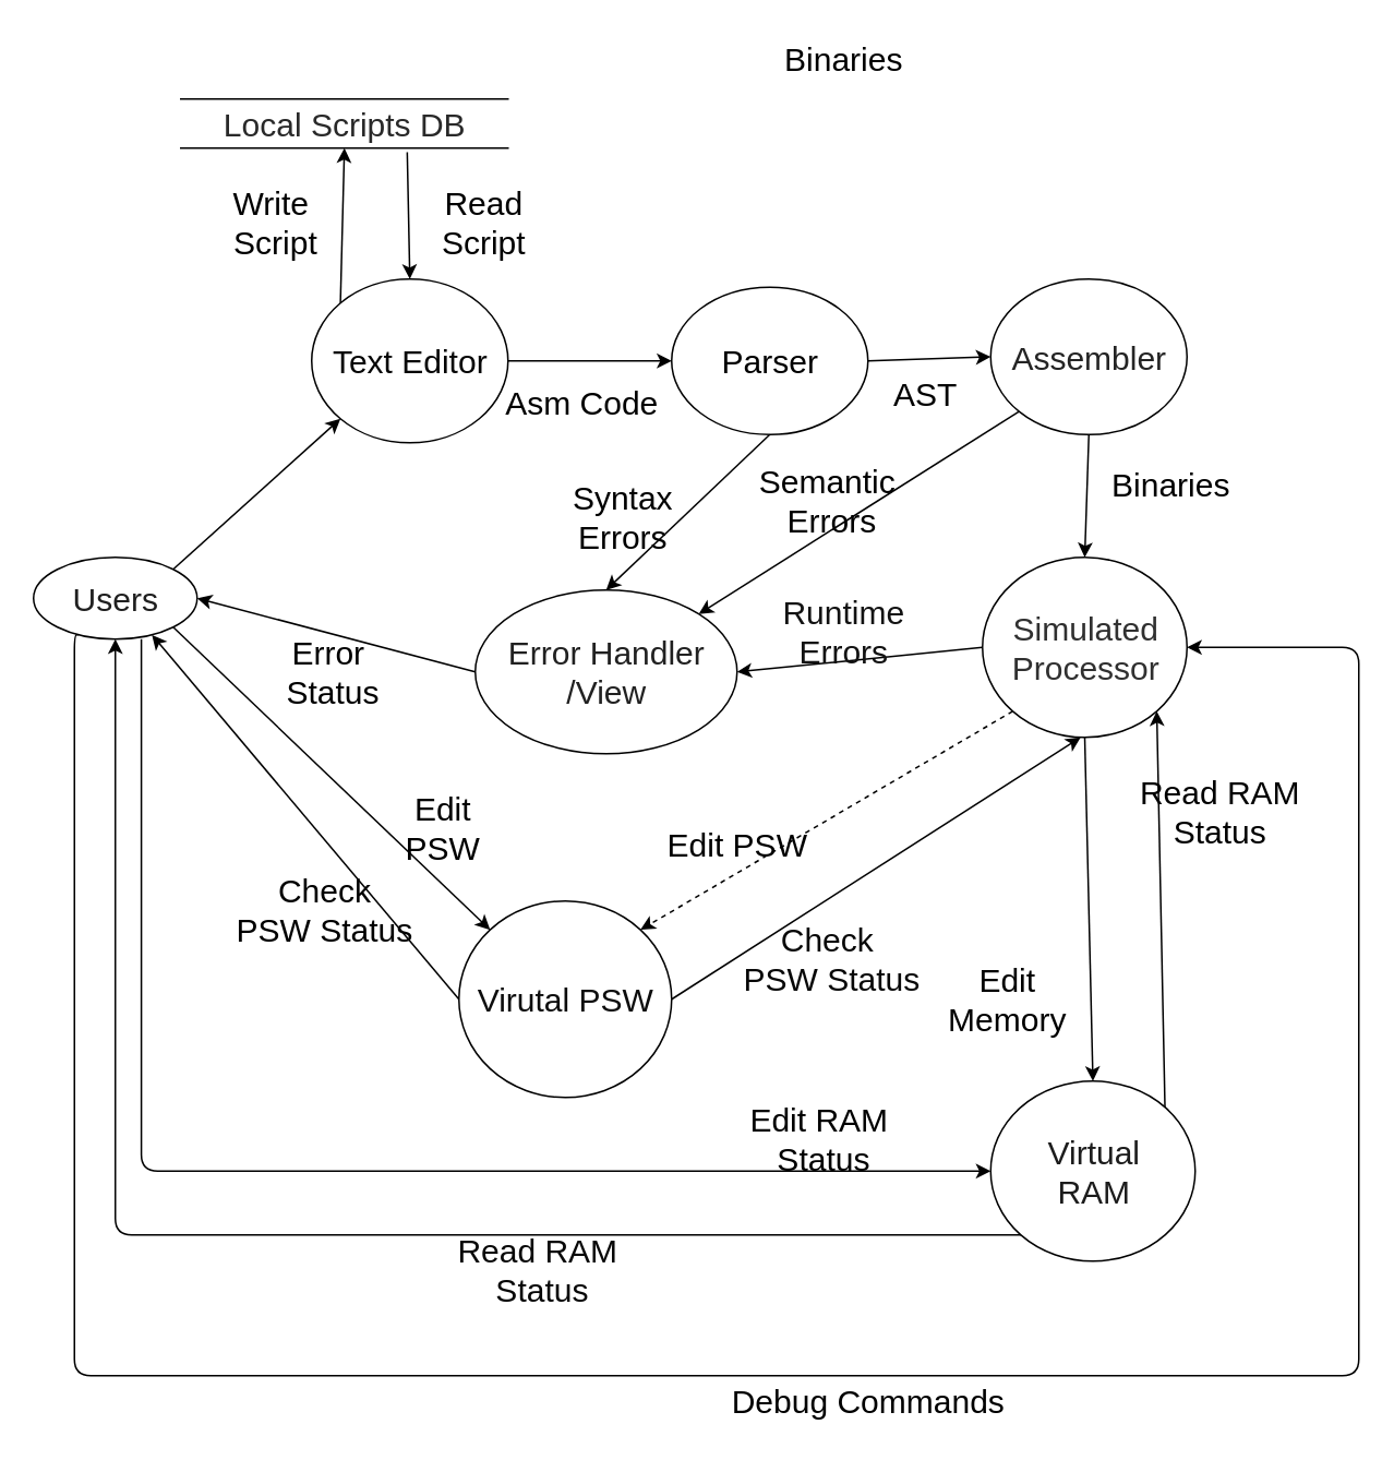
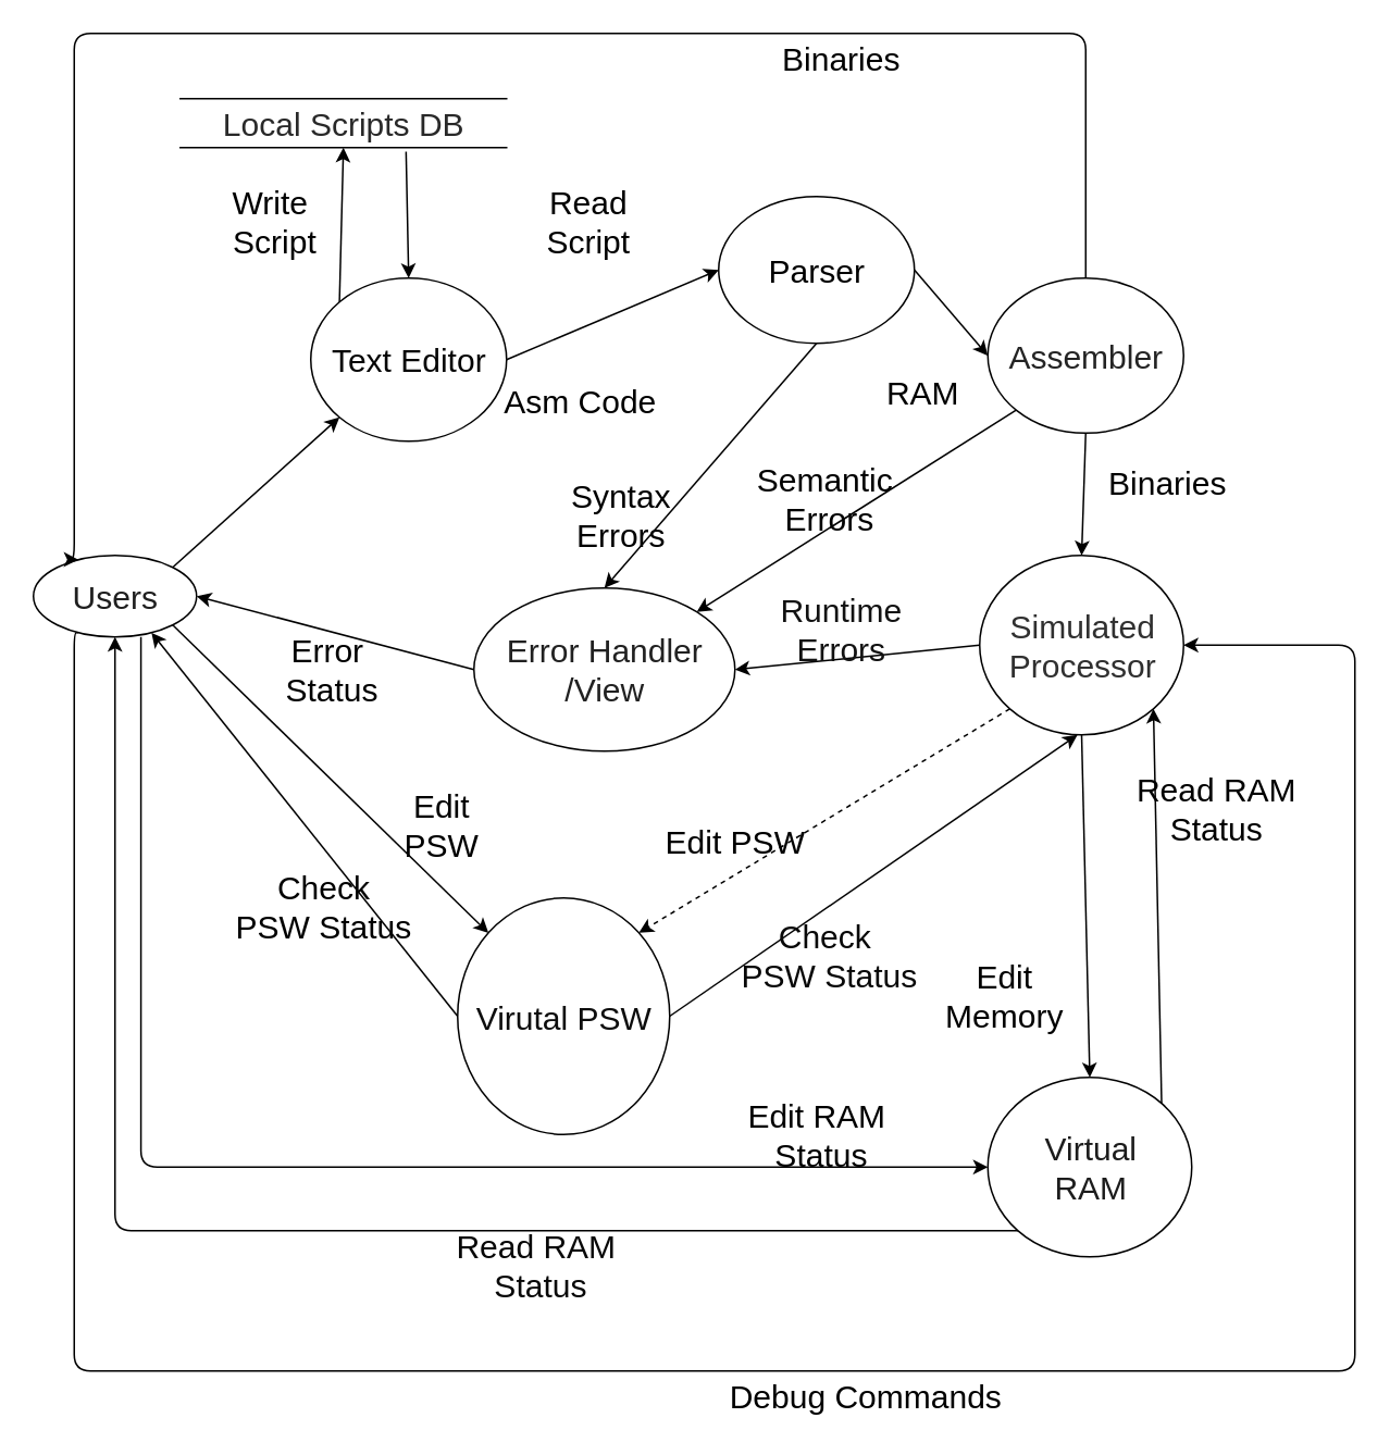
+ <mxCell id="25" value="" style="endArrow=classic;html=1;fontSize=20;fontColor=#FFFFFF;exitX=0.5;exitY=0;exitDx=0;exitDy=0;edgeStyle=orthogonalEdgeStyle;entryX=0.25;entryY=0;entryDx=0;entryDy=0;" parent="1" source="6" target="3" edge="1"><mxGeometry width="50" height="50" relative="1" as="geometry"><mxPoint x="640" y="110" as="sourcePoint" /><mxPoint x="665" y="40" as="targetPoint" /><Array as="points"><mxPoint x="665" y="20" /><mxPoint x="45" y="20" /></Array></mxGeometry></mxCell>
- <mxCell id="14" value="Read&lt;br&gt;Script" style="text;html=1;align=center;verticalAlign=middle;resizable=0;points=[];autosize=1;strokeColor=none;fillColor=none;fontSize=20;fontColor=default;" parent="1" vertex="1"><mxGeometry x="260" y="110" width="70" height="50" as="geometry" /></mxCell>
+ <mxCell id="14" value="Read&lt;br&gt;Script" style="text;html=1;align=center;verticalAlign=middle;resizable=0;points=[];autosize=1;strokeColor=none;fillColor=none;fontSize=20;fontColor=default;" parent="1" vertex="1"><mxGeometry x="325" y="110" width="70" height="50" as="geometry" /></mxCell>
- <mxCell id="5" value="Parser" style="shape=ellipse;html=1;dashed=0;whitespace=wrap;perimeter=ellipsePerimeter;fontSize=20;fontColor=default;" parent="1" vertex="1"><mxGeometry x="410" y="175" width="120" height="90" as="geometry" /></mxCell>
+ <mxCell id="5" value="Parser" style="shape=ellipse;html=1;dashed=0;whitespace=wrap;perimeter=ellipsePerimeter;fontSize=20;fontColor=default;" parent="1" vertex="1"><mxGeometry x="440" y="120" width="120" height="90" as="geometry" /></mxCell>
- <mxCell id="20" value="AST" style="text;html=1;align=center;verticalAlign=middle;resizable=0;points=[];autosize=1;strokeColor=none;fillColor=none;fontSize=20;fontColor=default;" parent="1" vertex="1"><mxGeometry x="540" y="225" width="50" height="30" as="geometry" /></mxCell>
+ <mxCell id="20" value="RAM" style="text;html=1;align=center;verticalAlign=middle;resizable=0;points=[];autosize=1;strokeColor=none;fillColor=none;fontSize=20;fontColor=default;" parent="1" vertex="1"><mxGeometry x="540" y="225" width="50" height="30" as="geometry" /></mxCell>
- <mxCell id="10" value="Virutal PSW" style="shape=ellipse;html=1;dashed=0;whitespace=wrap;perimeter=ellipsePerimeter;fontSize=20;fontColor=#0D0D0D;" parent="1" vertex="1"><mxGeometry x="280" y="550" width="130" height="120" as="geometry" /></mxCell>
+ <mxCell id="10" value="Virutal PSW" style="shape=ellipse;html=1;dashed=0;whitespace=wrap;perimeter=ellipsePerimeter;fontSize=20;fontColor=#0D0D0D;" parent="1" vertex="1"><mxGeometry x="280" y="550" width="130" height="145" as="geometry" /></mxCell>
